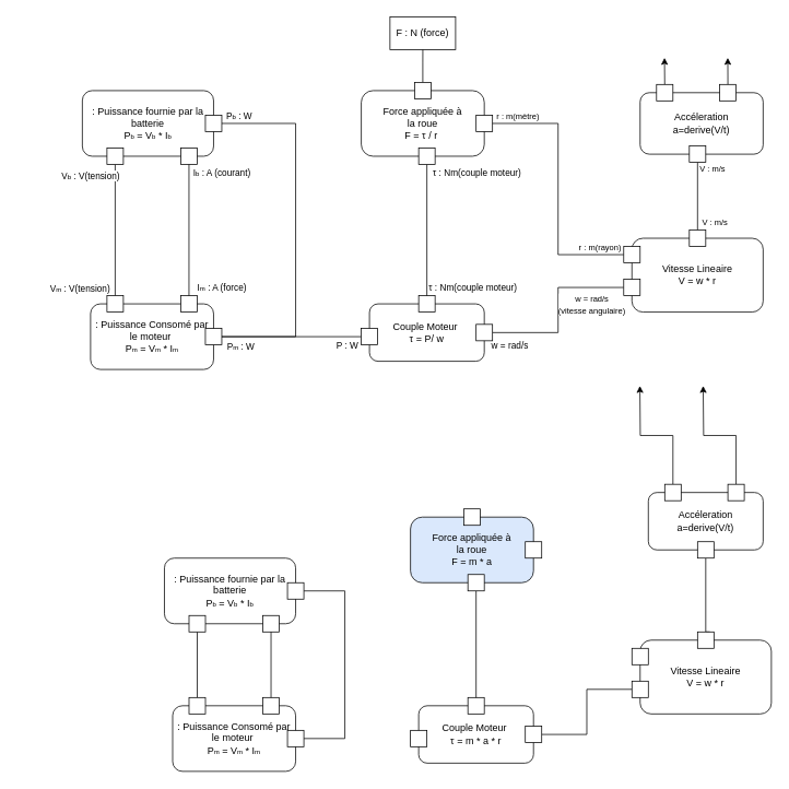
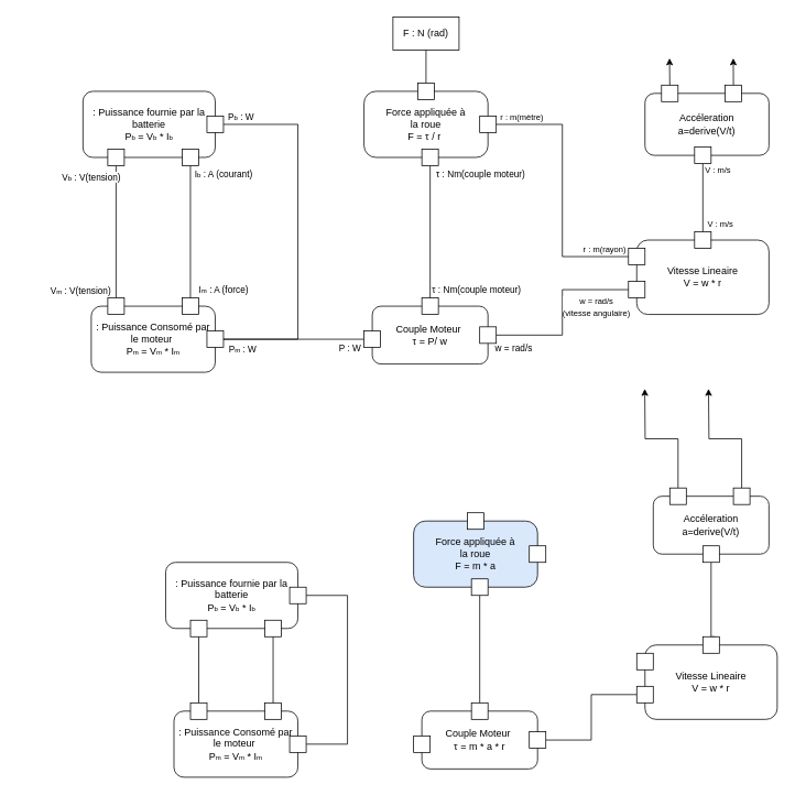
- <mxCell id="80" value="F : N (force)" style="rounded=0;whiteSpace=wrap;html=1;" vertex="1" parent="1"><mxGeometry x="475" y="20" width="80" height="40" as="geometry" /></mxCell>
+ <mxCell id="80" value="F : N (rad)" style="rounded=0;whiteSpace=wrap;html=1;" vertex="1" parent="1"><mxGeometry x="475" y="20" width="80" height="40" as="geometry" /></mxCell>
